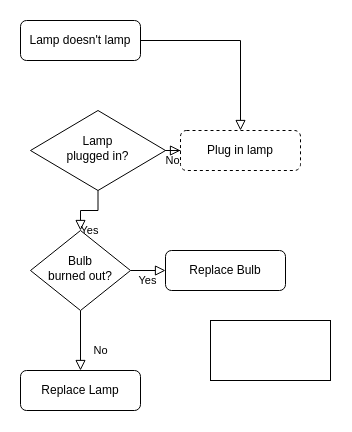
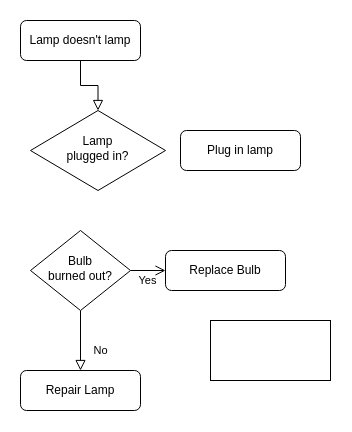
- <mxCell id="2" value="" style="rounded=0;html=1;jettySize=auto;orthogonalLoop=1;fontSize=11;endArrow=block;endFill=0;endSize=8;strokeWidth=1;shadow=0;labelBackgroundColor=none;edgeStyle=orthogonalEdgeStyle;" parent="1" source="3" target="7" edge="1"><mxGeometry relative="1" as="geometry" /></mxCell>
+ <mxCell id="2" value="" style="rounded=0;html=1;jettySize=auto;orthogonalLoop=1;fontSize=11;endArrow=block;endFill=0;endSize=8;strokeWidth=1;shadow=0;labelBackgroundColor=none;edgeStyle=orthogonalEdgeStyle;" parent="1" source="3" target="6" edge="1"><mxGeometry relative="1" as="geometry" /></mxCell>
- <mxCell id="5" value="No" style="edgeStyle=orthogonalEdgeStyle;rounded=0;html=1;jettySize=auto;orthogonalLoop=1;fontSize=11;endArrow=block;endFill=0;endSize=8;strokeWidth=1;shadow=0;labelBackgroundColor=none;" parent="1" source="6" target="7" edge="1"><mxGeometry y="10" relative="1" as="geometry"><mxPoint as="offset" /></mxGeometry></mxCell>
- <mxCell id="7" value="Plug in lamp" style="rounded=1;whiteSpace=wrap;html=1;fontSize=12;glass=0;strokeWidth=1;shadow=0;dashed=1;" parent="1" vertex="1"><mxGeometry x="180" y="130" width="120" height="40" as="geometry" /></mxCell>
+ <mxCell id="7" value="Plug in lamp" style="rounded=1;whiteSpace=wrap;html=1;fontSize=12;glass=0;strokeWidth=1;shadow=0;" parent="1" vertex="1"><mxGeometry x="180" y="130" width="120" height="40" as="geometry" /></mxCell>
- <mxCell id="4" value="Yes" style="rounded=0;html=1;jettySize=auto;orthogonalLoop=1;fontSize=11;endArrow=block;endFill=0;endSize=8;strokeWidth=1;shadow=0;labelBackgroundColor=none;edgeStyle=orthogonalEdgeStyle;" parent="1" source="6" target="10" edge="1"><mxGeometry y="20" relative="1" as="geometry"><mxPoint as="offset" /></mxGeometry></mxCell>
- <mxCell id="9" value="Yes" style="edgeStyle=orthogonalEdgeStyle;rounded=0;html=1;jettySize=auto;orthogonalLoop=1;fontSize=11;endArrow=block;endFill=0;endSize=8;strokeWidth=1;shadow=0;labelBackgroundColor=none;" parent="1" source="10" target="12" edge="1"><mxGeometry y="10" relative="1" as="geometry"><mxPoint as="offset" /></mxGeometry></mxCell>
+ <mxCell id="9" value="Yes" style="edgeStyle=orthogonalEdgeStyle;rounded=0;html=1;jettySize=auto;orthogonalLoop=1;fontSize=11;endArrow=open;endFill=0;endSize=8;strokeWidth=1;shadow=0;labelBackgroundColor=none;" parent="1" source="10" target="12" edge="1"><mxGeometry y="10" relative="1" as="geometry"><mxPoint as="offset" /></mxGeometry></mxCell>
- <mxCell id="11" value="Replace Lamp" style="rounded=1;whiteSpace=wrap;html=1;fontSize=12;glass=0;strokeWidth=1;shadow=0;" parent="1" vertex="1"><mxGeometry x="20" y="370" width="120" height="40" as="geometry" /></mxCell>
+ <mxCell id="11" value="Repair Lamp" style="rounded=1;whiteSpace=wrap;html=1;fontSize=12;glass=0;strokeWidth=1;shadow=0;" parent="1" vertex="1"><mxGeometry x="20" y="370" width="120" height="40" as="geometry" /></mxCell>
